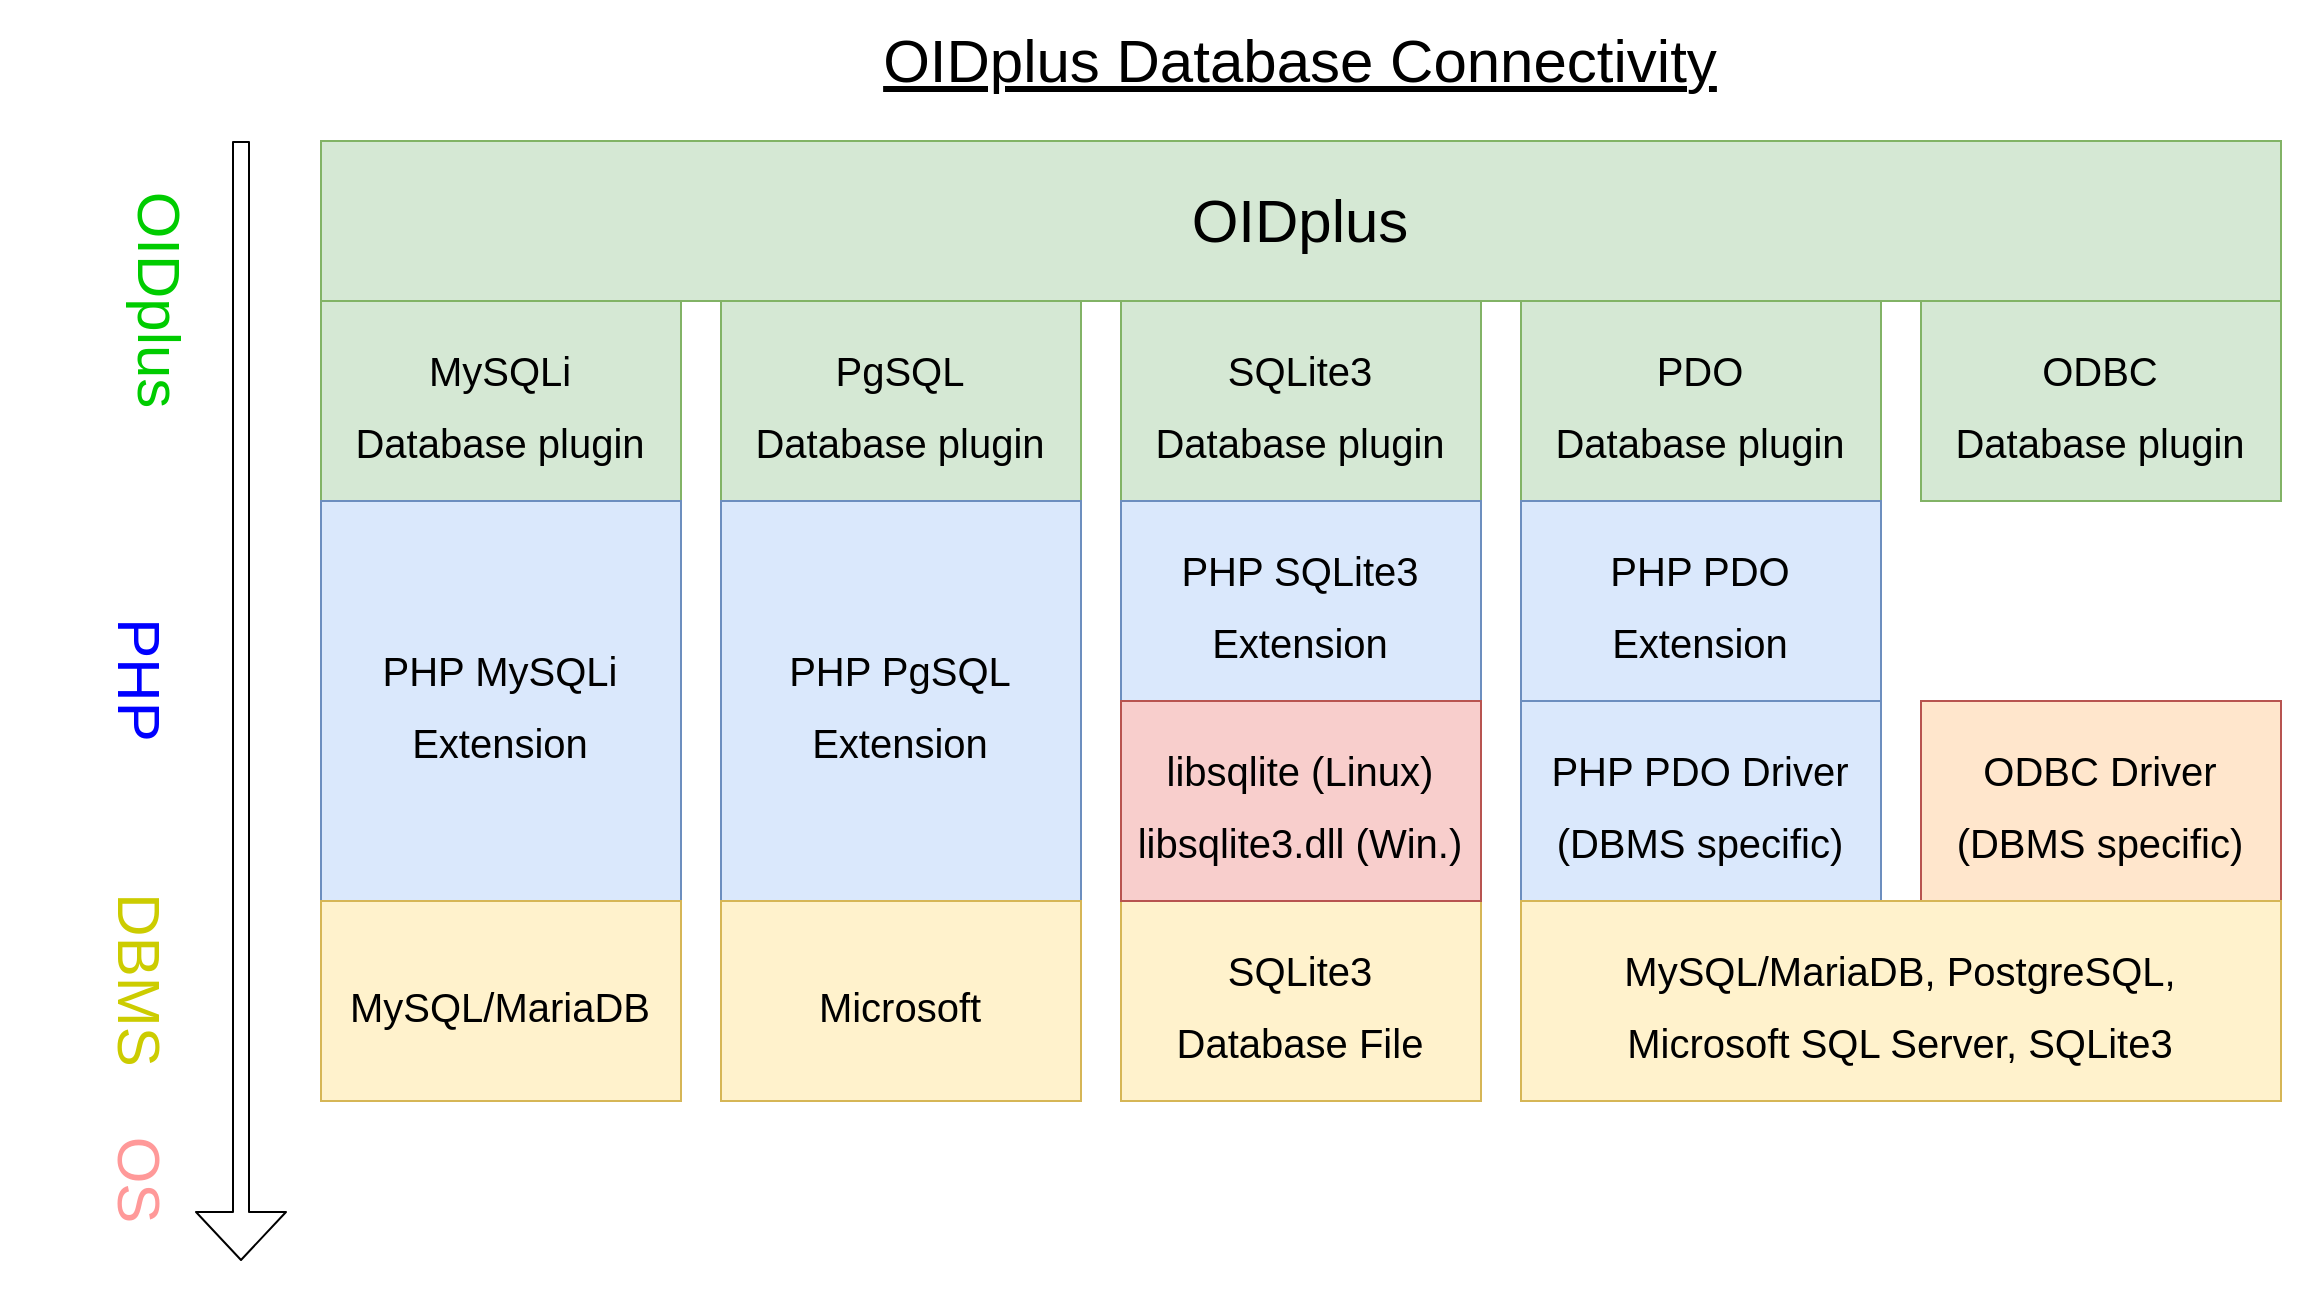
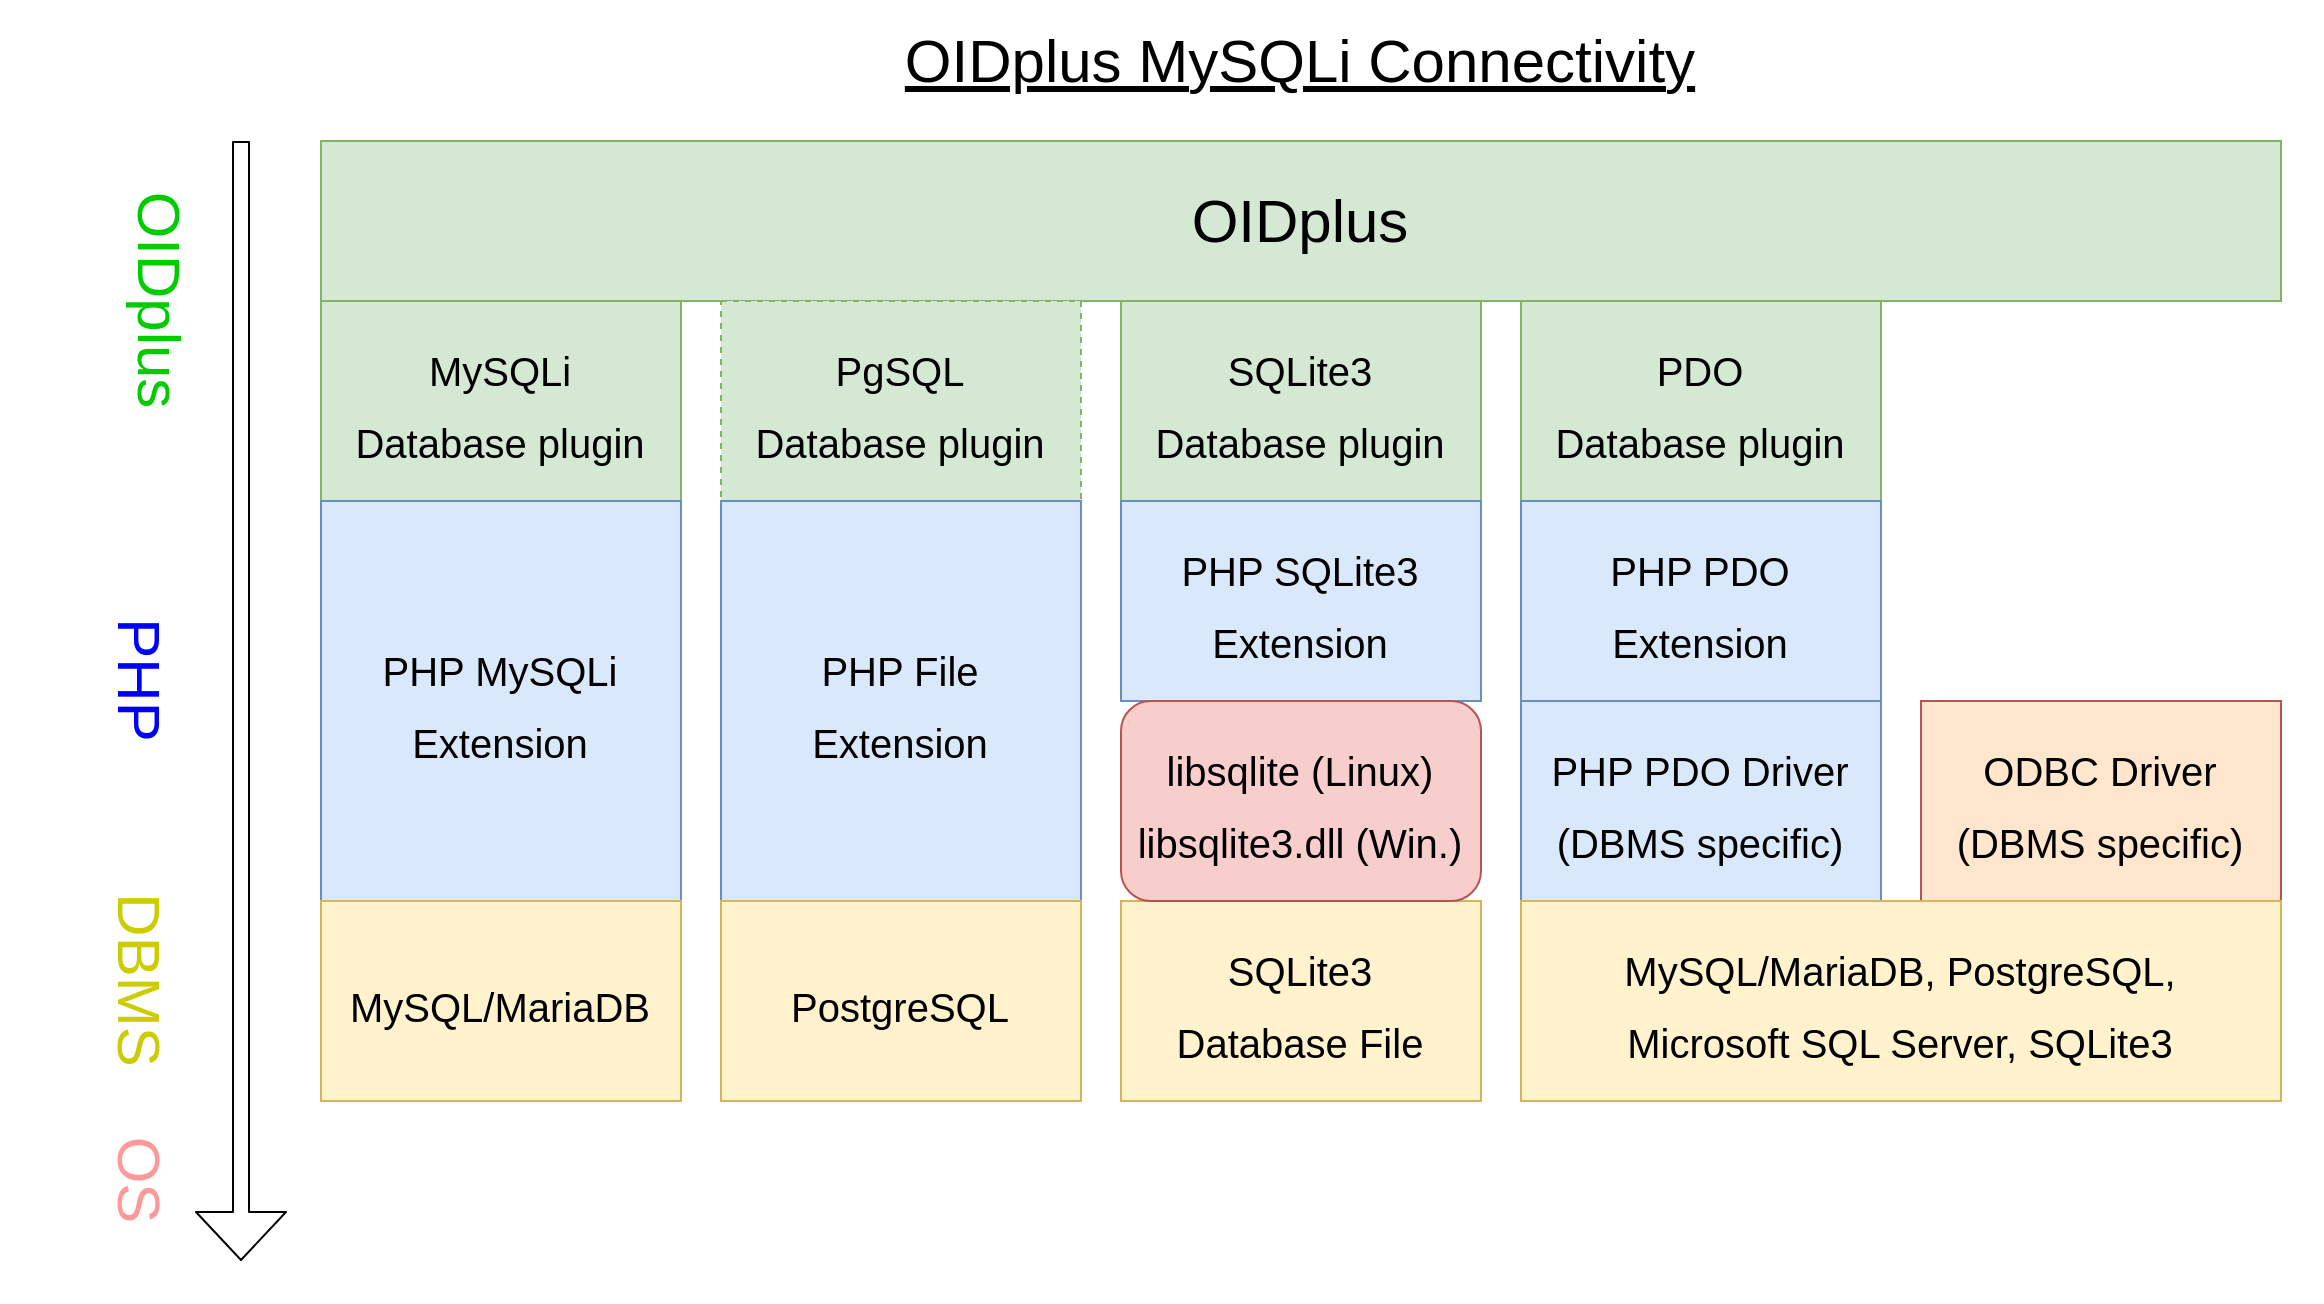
- <mxCell id="15" value="OIDplus Database Connectivity" style="text;html=1;strokeColor=none;fillColor=none;align=center;verticalAlign=middle;whiteSpace=wrap;rounded=0;fontSize=30;fontStyle=4;shadow=0;" parent="1" vertex="1"><mxGeometry x="170" y="20" width="960" height="20" as="geometry" /></mxCell>
+ <mxCell id="15" value="OIDplus MySQLi Connectivity" style="text;html=1;strokeColor=none;fillColor=none;align=center;verticalAlign=middle;whiteSpace=wrap;rounded=0;fontSize=30;fontStyle=4;shadow=0;" parent="1" vertex="1"><mxGeometry x="170" y="20" width="960" height="20" as="geometry" /></mxCell>
- <mxCell id="18" value="&lt;font style=&quot;font-size: 20px&quot;&gt;PgSQL&lt;br&gt;Database plugin&lt;/font&gt;" style="rounded=0;whiteSpace=wrap;html=1;fontSize=30;fillColor=#d5e8d4;strokeColor=#82b366;shadow=0;" parent="1" vertex="1"><mxGeometry x="360" y="150" width="180" height="100" as="geometry" /></mxCell>
+ <mxCell id="18" value="&lt;font style=&quot;font-size: 20px&quot;&gt;PgSQL&lt;br&gt;Database plugin&lt;/font&gt;" style="rounded=0;whiteSpace=wrap;html=1;fontSize=30;fillColor=#d5e8d4;strokeColor=#82b366;shadow=0;dashed=1;" parent="1" vertex="1"><mxGeometry x="360" y="150" width="180" height="100" as="geometry" /></mxCell>
- <mxCell id="5" value="&lt;font style=&quot;font-size: 20px&quot;&gt;ODBC&lt;br&gt;Database plugin&lt;/font&gt;" style="rounded=0;whiteSpace=wrap;html=1;fontSize=30;fillColor=#d5e8d4;strokeColor=#82b366;shadow=0;" parent="1" vertex="1"><mxGeometry x="960" y="150" width="180" height="100" as="geometry" /></mxCell>
- <mxCell id="19" value="&lt;span style=&quot;font-size: 20px&quot;&gt;PHP PgSQL&lt;br&gt;Extension&lt;/span&gt;" style="rounded=0;whiteSpace=wrap;html=1;fontSize=30;fillColor=#dae8fc;strokeColor=#6c8ebf;shadow=0;" parent="1" vertex="1"><mxGeometry x="360" y="250" width="180" height="200" as="geometry" /></mxCell>
+ <mxCell id="19" value="&lt;span style=&quot;font-size: 20px&quot;&gt;PHP File&lt;br&gt;Extension&lt;/span&gt;" style="rounded=0;whiteSpace=wrap;html=1;fontSize=30;fillColor=#dae8fc;strokeColor=#6c8ebf;shadow=0;" parent="1" vertex="1"><mxGeometry x="360" y="250" width="180" height="200" as="geometry" /></mxCell>
- <mxCell id="24" value="&lt;span style=&quot;font-size: 20px&quot;&gt;libsqlite (Linux)&lt;br&gt;libsqlite3.dll (Win.)&lt;br&gt;&lt;/span&gt;" style="rounded=0;whiteSpace=wrap;html=1;fontSize=30;fillColor=#f8cecc;strokeColor=#b85450;shadow=0;" vertex="1" parent="1"><mxGeometry x="560" y="350" width="180" height="100" as="geometry" /></mxCell>
+ <mxCell id="24" value="&lt;span style=&quot;font-size: 20px&quot;&gt;libsqlite (Linux)&lt;br&gt;libsqlite3.dll (Win.)&lt;br&gt;&lt;/span&gt;" style="whiteSpace=wrap;html=1;fontSize=30;fillColor=#f8cecc;strokeColor=#b85450;shadow=0;rounded=1;" vertex="1" parent="1"><mxGeometry x="560" y="350" width="180" height="100" as="geometry" /></mxCell>
- <mxCell id="20" value="&lt;span style=&quot;font-size: 20px&quot;&gt;Microsoft&lt;/span&gt;" style="rounded=0;whiteSpace=wrap;html=1;fontSize=30;fillColor=#fff2cc;strokeColor=#d6b656;shadow=0;" parent="1" vertex="1"><mxGeometry x="360" y="450" width="180" height="100" as="geometry" /></mxCell>
+ <mxCell id="20" value="&lt;span style=&quot;font-size: 20px&quot;&gt;PostgreSQL&lt;/span&gt;" style="rounded=0;whiteSpace=wrap;html=1;fontSize=30;fillColor=#fff2cc;strokeColor=#d6b656;shadow=0;" parent="1" vertex="1"><mxGeometry x="360" y="450" width="180" height="100" as="geometry" /></mxCell>
